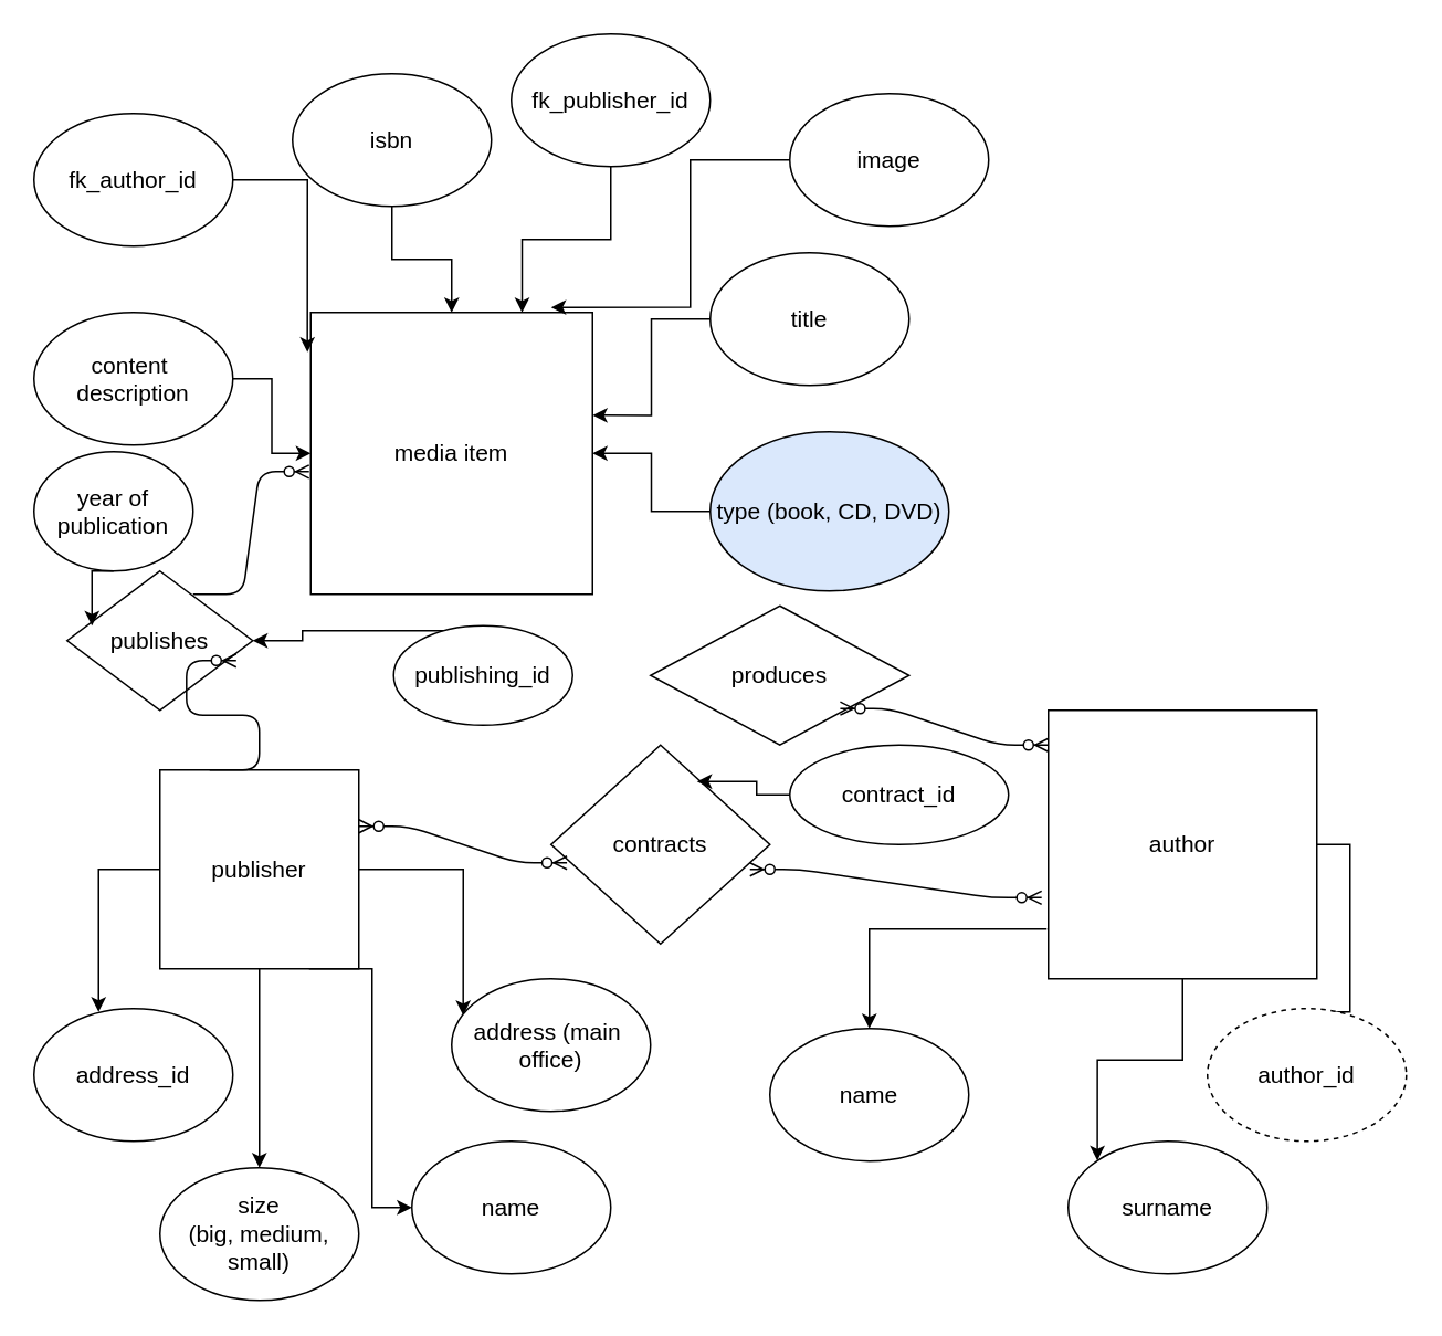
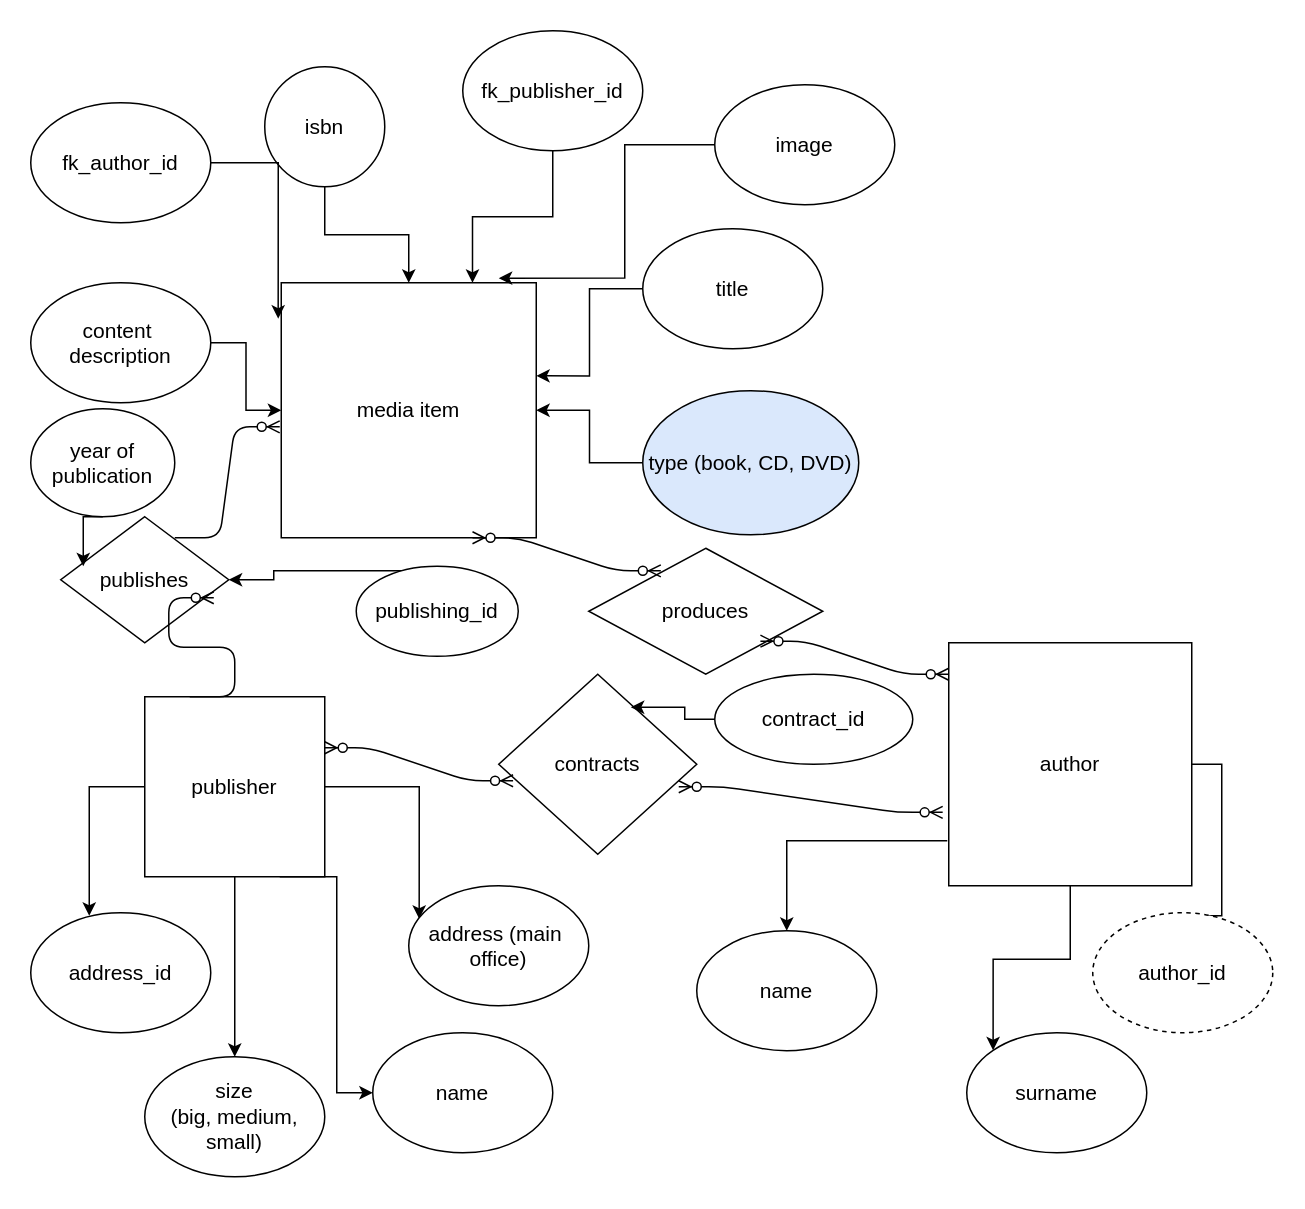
- <mxCell id="8" value="isbn" style="ellipse;whiteSpace=wrap;html=1;fontSize=14;" parent="1" vertex="1"><mxGeometry x="176" y="44" width="120" height="80" as="geometry" /></mxCell>
+ <mxCell id="8" value="isbn" style="ellipse;whiteSpace=wrap;html=1;fontSize=14;" parent="1" vertex="1"><mxGeometry x="176" y="44" width="80" height="80" as="geometry" /></mxCell>
+ <mxCell id="34" value="" style="edgeStyle=entityRelationEdgeStyle;fontSize=12;html=1;endArrow=ERzeroToMany;endFill=1;startArrow=ERzeroToMany;exitX=0.75;exitY=1;exitDx=0;exitDy=0;entryX=0.308;entryY=0.179;entryDx=0;entryDy=0;entryPerimeter=0;" parent="1" source="2" target="33" edge="1"><mxGeometry width="100" height="100" relative="1" as="geometry"><mxPoint x="380" y="432" as="sourcePoint" /><mxPoint x="480" y="332" as="targetPoint" /></mxGeometry></mxCell>
